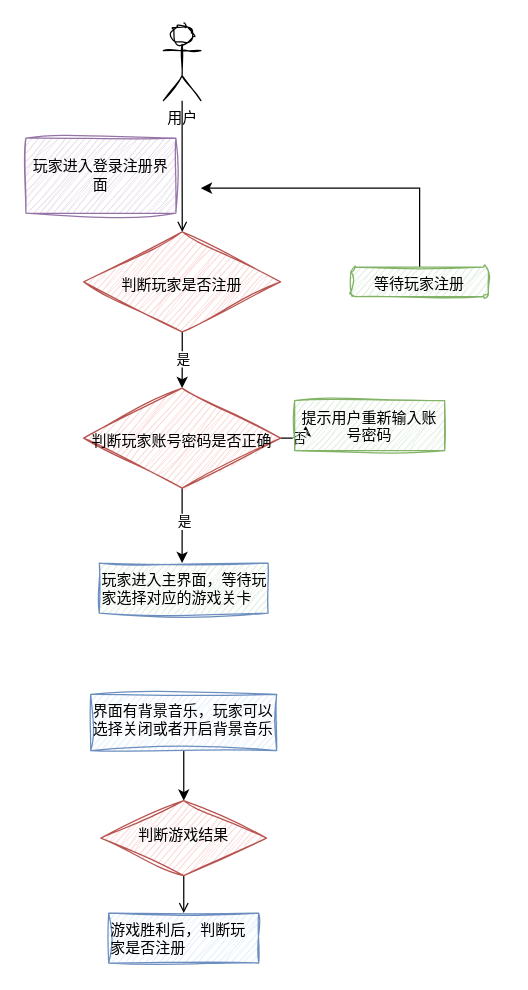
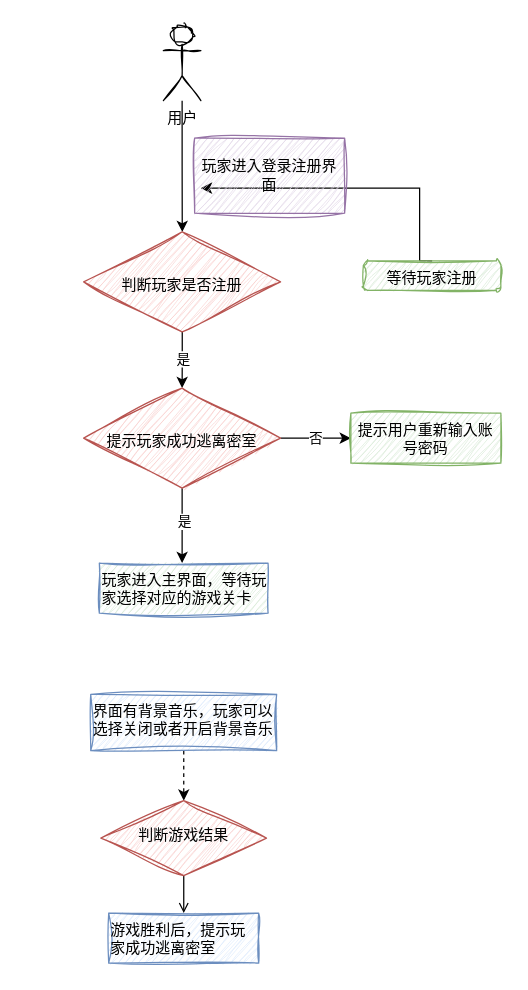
- <mxCell id="9" value="玩家进入登录注册界面" style="rounded=0;whiteSpace=wrap;html=1;sketch=1;curveFitting=1;jiggle=2;fillColor=#e1d5e7;strokeColor=#9673a6;" parent="1" vertex="1"><mxGeometry x="20" y="110" width="120" height="60" as="geometry" /></mxCell>
+ <mxCell id="9" value="玩家进入登录注册界面" style="rounded=0;whiteSpace=wrap;html=1;sketch=1;curveFitting=1;jiggle=2;fillColor=#e1d5e7;strokeColor=#9673a6;" parent="1" vertex="1"><mxGeometry x="155" y="110" width="120" height="60" as="geometry" /></mxCell>
- <mxCell id="2" value="" style="edgeStyle=orthogonalEdgeStyle;rounded=0;orthogonalLoop=1;jettySize=auto;html=1;endArrow=open;" parent="1" source="3" target="6" edge="1"><mxGeometry relative="1" as="geometry" /></mxCell>
+ <mxCell id="2" value="" style="edgeStyle=orthogonalEdgeStyle;rounded=0;orthogonalLoop=1;jettySize=auto;html=1;" parent="1" source="3" target="6" edge="1"><mxGeometry relative="1" as="geometry" /></mxCell>
- <mxCell id="8" value="等待玩家注册" style="rounded=1;whiteSpace=wrap;html=1;verticalAlign=top;sketch=1;curveFitting=1;jiggle=2;fillColor=#d5e8d4;strokeColor=#82b366;" parent="1" vertex="1"><mxGeometry x="280" y="213.13" width="110" height="23.75" as="geometry" /></mxCell>
+ <mxCell id="8" value="等待玩家注册" style="rounded=1;whiteSpace=wrap;html=1;verticalAlign=top;sketch=1;curveFitting=1;jiggle=2;fillColor=#d5e8d4;strokeColor=#82b366;" parent="1" vertex="1"><mxGeometry x="290" y="208.13" width="110" height="23.75" as="geometry" /></mxCell>
- <mxCell id="19" value="&lt;div&gt;&lt;/div&gt;&lt;div&gt;&lt;br&gt;&lt;/div&gt;&lt;div&gt;&lt;br&gt;&lt;/div&gt;&lt;div&gt;判断玩家账号密码是否正确&lt;/div&gt;" style="rhombus;whiteSpace=wrap;html=1;verticalAlign=top;fillColor=#f8cecc;strokeColor=#b85450;sketch=1;curveFitting=1;jiggle=2;" vertex="1" parent="1"><mxGeometry x="66.25" y="310" width="157.5" height="80" as="geometry" /></mxCell>
+ <mxCell id="19" value="&lt;div&gt;&lt;/div&gt;&lt;div&gt;&lt;br&gt;&lt;/div&gt;&lt;div&gt;&lt;br&gt;&lt;/div&gt;&lt;div&gt;提示玩家成功逃离密室&lt;/div&gt;" style="rhombus;whiteSpace=wrap;html=1;verticalAlign=top;fillColor=#f8cecc;strokeColor=#b85450;sketch=1;curveFitting=1;jiggle=2;" vertex="1" parent="1"><mxGeometry x="66.25" y="310" width="157.5" height="80" as="geometry" /></mxCell>
- <mxCell id="20" value="提示用户重新输入账号密码" style="whiteSpace=wrap;html=1;verticalAlign=top;fillColor=#d5e8d4;strokeColor=#82b366;sketch=1;curveFitting=1;jiggle=2;" vertex="1" parent="1"><mxGeometry x="235" y="320" width="120" height="40" as="geometry" /></mxCell>
+ <mxCell id="20" value="提示用户重新输入账号密码" style="whiteSpace=wrap;html=1;verticalAlign=top;fillColor=#d5e8d4;strokeColor=#82b366;sketch=1;curveFitting=1;jiggle=2;" vertex="1" parent="1"><mxGeometry x="280" y="330" width="120" height="40" as="geometry" /></mxCell>
- <mxCell id="12" value="" style="edgeStyle=orthogonalEdgeStyle;rounded=0;orthogonalLoop=1;jettySize=auto;html=1;" parent="1" source="13" target="15" edge="1"><mxGeometry relative="1" as="geometry" /></mxCell>
+ <mxCell id="12" value="" style="edgeStyle=orthogonalEdgeStyle;rounded=0;orthogonalLoop=1;jettySize=auto;html=1;dashed=1;" parent="1" source="13" target="15" edge="1"><mxGeometry relative="1" as="geometry" /></mxCell>
- <mxCell id="16" value="游戏胜利后，判断玩家是否注册" style="whiteSpace=wrap;html=1;verticalAlign=top;fillColor=#dae8fc;strokeColor=#6c8ebf;sketch=1;curveFitting=1;jiggle=2;align=left;" parent="1" vertex="1"><mxGeometry x="86.26" y="730" width="120" height="40" as="geometry" /></mxCell>
+ <mxCell id="16" value="游戏胜利后，提示玩家成功逃离密室" style="whiteSpace=wrap;html=1;verticalAlign=top;fillColor=#dae8fc;strokeColor=#6c8ebf;sketch=1;curveFitting=1;jiggle=2;align=left;" parent="1" vertex="1"><mxGeometry x="86.26" y="730" width="120" height="40" as="geometry" /></mxCell>
